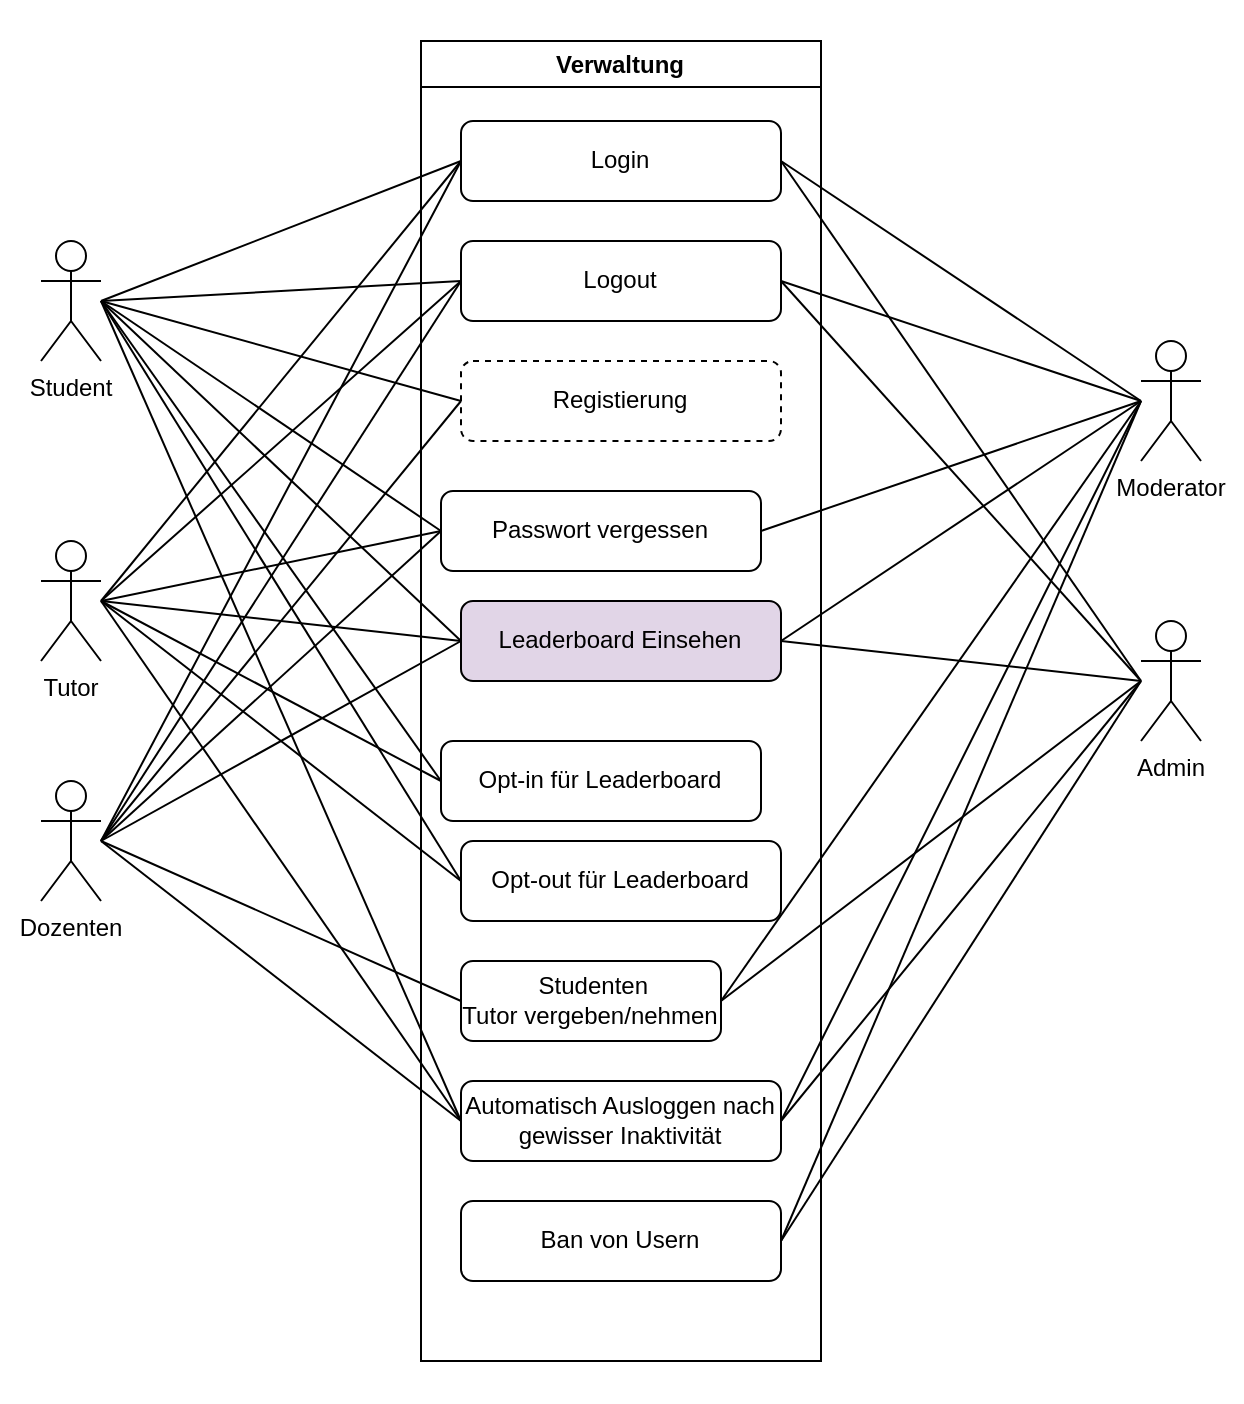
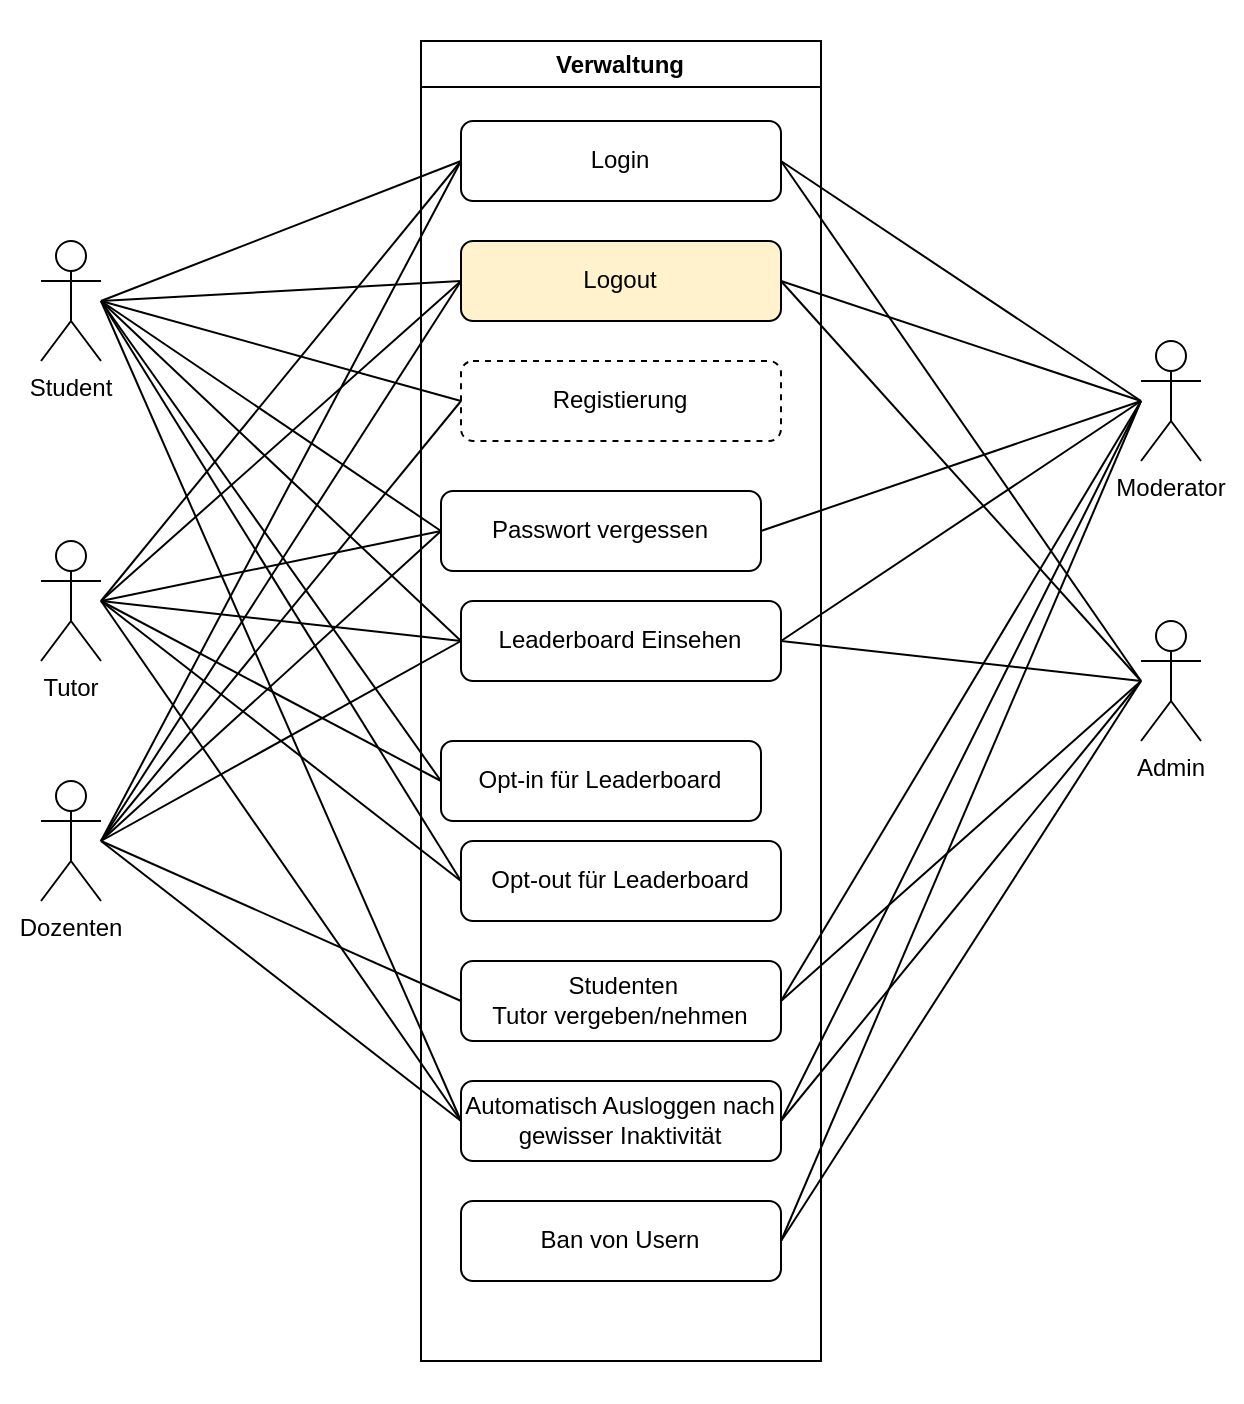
- <mxCell id="16" value="Logout" style="rounded=1;whiteSpace=wrap;html=1;" vertex="1" parent="7"><mxGeometry x="20" y="100" width="160" height="40" as="geometry" /></mxCell>
+ <mxCell id="16" value="Logout" style="rounded=1;whiteSpace=wrap;html=1;fillColor=#fff2cc;" vertex="1" parent="7"><mxGeometry x="20" y="100" width="160" height="40" as="geometry" /></mxCell>
- <mxCell id="17" value="Leaderboard Einsehen" style="rounded=1;whiteSpace=wrap;html=1;fillColor=#e1d5e7;" vertex="1" parent="7"><mxGeometry x="20" y="280" width="160" height="40" as="geometry" /></mxCell>
+ <mxCell id="17" value="Leaderboard Einsehen" style="rounded=1;whiteSpace=wrap;html=1;" vertex="1" parent="7"><mxGeometry x="20" y="280" width="160" height="40" as="geometry" /></mxCell>
- <mxCell id="11" value="&lt;div&gt;&amp;nbsp;Studenten&lt;/div&gt;&lt;div&gt;Tutor vergeben/nehmen&lt;br&gt;&lt;/div&gt;" style="rounded=1;whiteSpace=wrap;html=1;" vertex="1" parent="7"><mxGeometry x="20" y="460" width="130" height="40" as="geometry" /></mxCell>
+ <mxCell id="11" value="&lt;div&gt;&amp;nbsp;Studenten&lt;/div&gt;&lt;div&gt;Tutor vergeben/nehmen&lt;br&gt;&lt;/div&gt;" style="rounded=1;whiteSpace=wrap;html=1;" vertex="1" parent="7"><mxGeometry x="20" y="460" width="160" height="40" as="geometry" /></mxCell>
